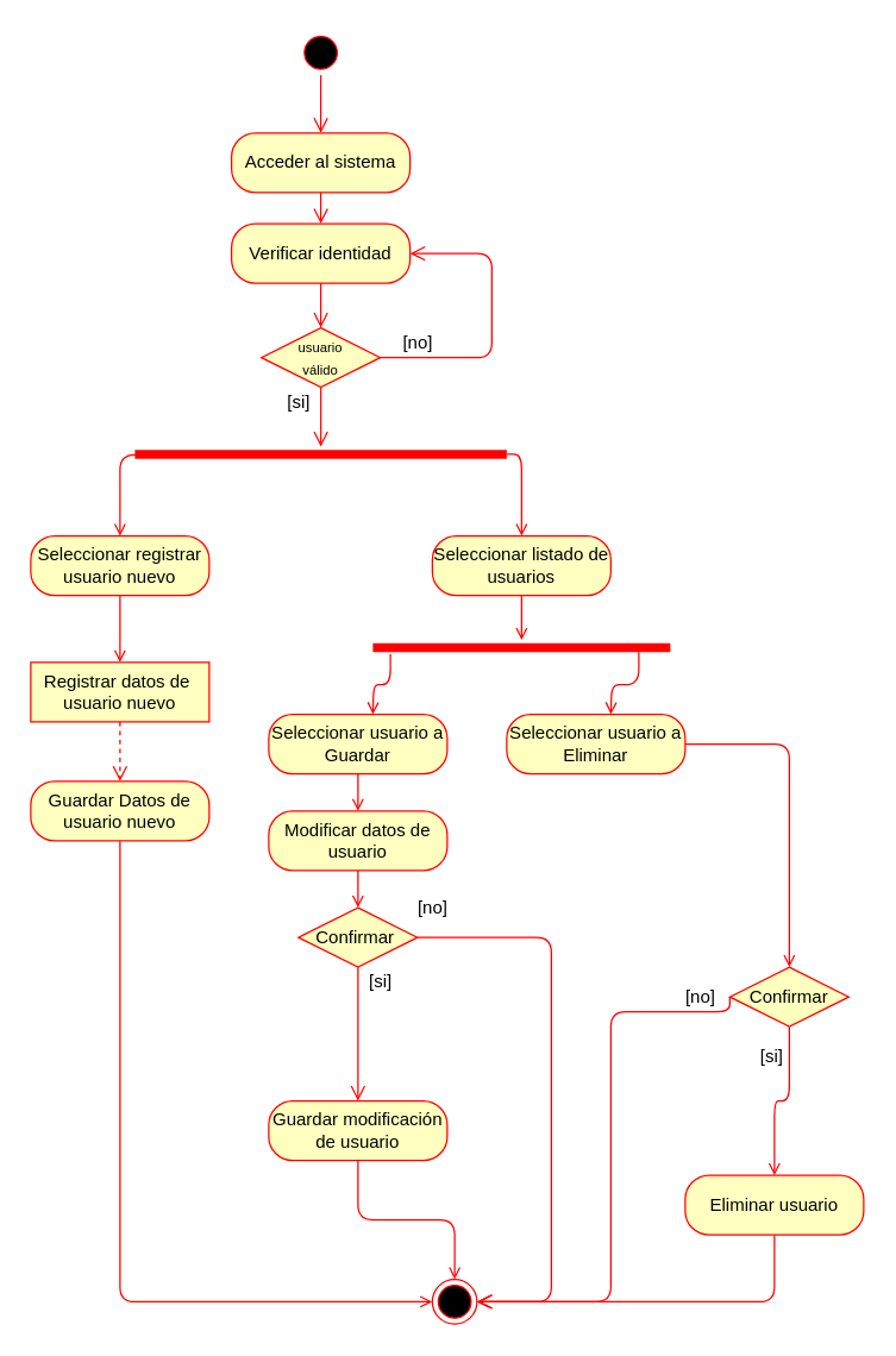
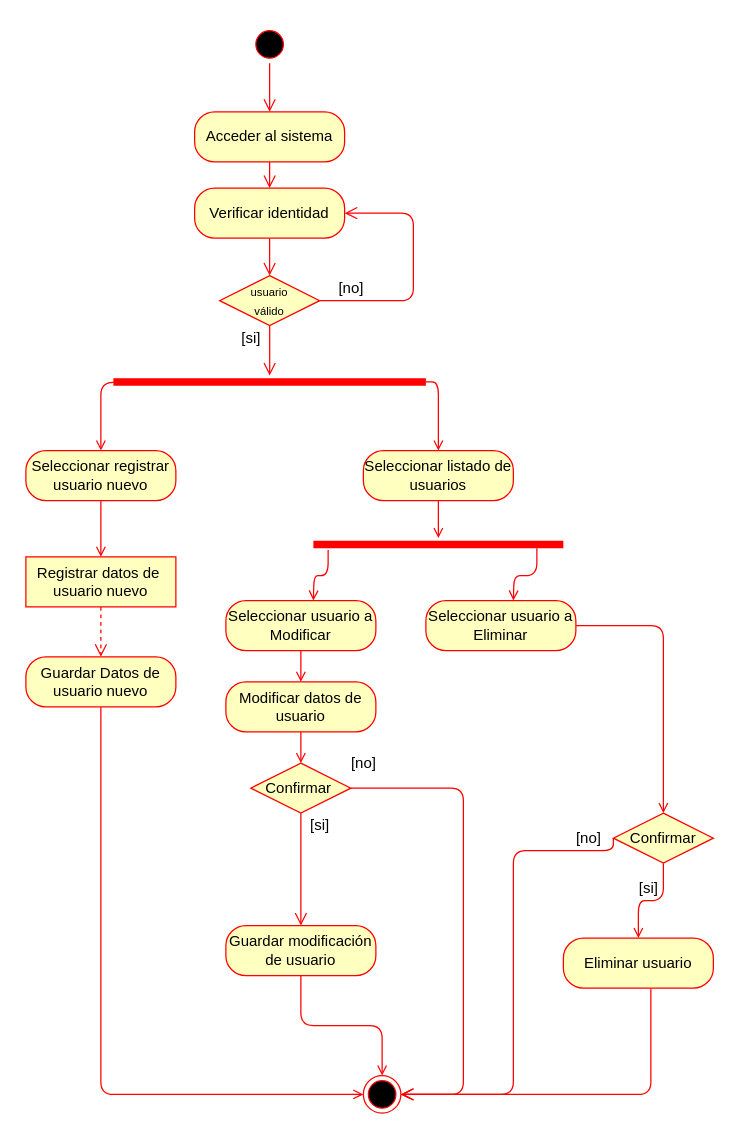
- <mxCell id="18" value="Seleccionar usuario a Guardar" style="rounded=1;whiteSpace=wrap;html=1;arcSize=40;fontColor=#000000;fillColor=#ffffc0;strokeColor=#ff0000;" parent="1" vertex="1"><mxGeometry x="180" y="480" width="120" height="40" as="geometry" /></mxCell>
+ <mxCell id="18" value="Seleccionar usuario a Modificar" style="rounded=1;whiteSpace=wrap;html=1;arcSize=40;fontColor=#000000;fillColor=#ffffc0;strokeColor=#ff0000;" parent="1" vertex="1"><mxGeometry x="180" y="480" width="120" height="40" as="geometry" /></mxCell>
- <mxCell id="40" value="Eliminar usuario" style="rounded=1;whiteSpace=wrap;html=1;arcSize=40;fontColor=#000000;fillColor=#ffffc0;strokeColor=#ff0000;" parent="1" vertex="1"><mxGeometry x="460" y="790" width="120" height="40" as="geometry" /></mxCell>
+ <mxCell id="40" value="Eliminar usuario" style="rounded=1;whiteSpace=wrap;html=1;arcSize=40;fontColor=#000000;fillColor=#ffffc0;strokeColor=#ff0000;" parent="1" vertex="1"><mxGeometry x="450" y="750" width="120" height="40" as="geometry" /></mxCell>
